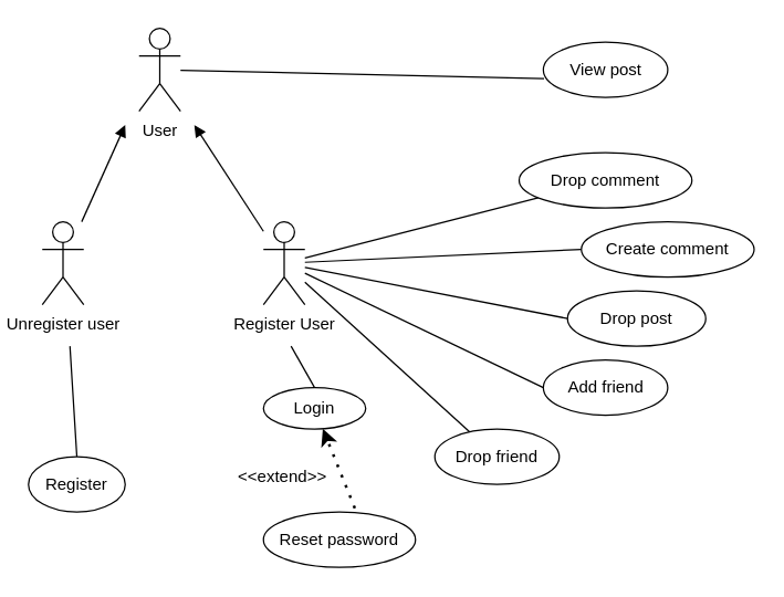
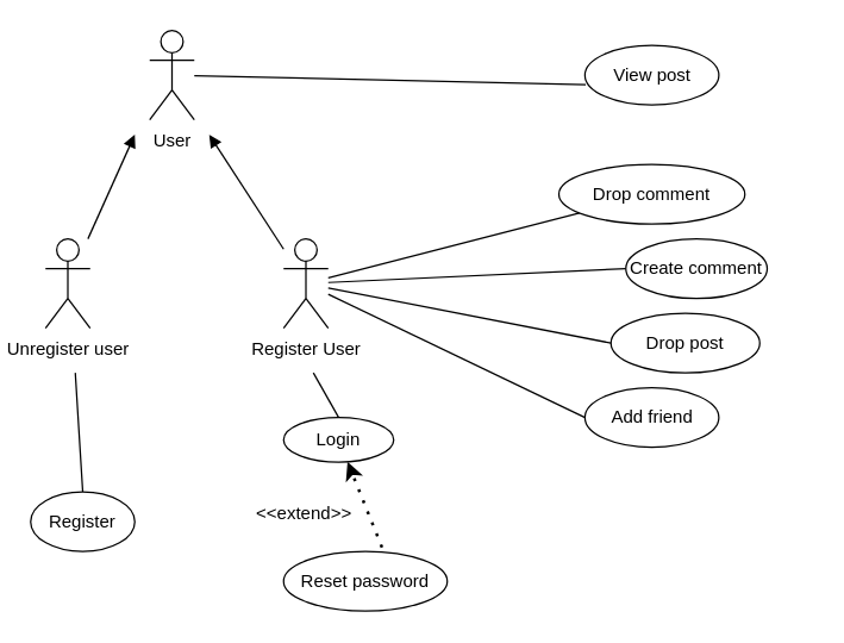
- <mxCell id="23" value="Create comment" style="ellipse;whiteSpace=wrap;html=1;" vertex="1" parent="1"><mxGeometry x="420" y="160" width="125" height="40" as="geometry" /></mxCell>
+ <mxCell id="23" value="Create comment" style="ellipse;whiteSpace=wrap;html=1;" vertex="1" parent="1"><mxGeometry x="420" y="160" width="95" height="40" as="geometry" /></mxCell>
- <mxCell id="8" style="rounded=0;orthogonalLoop=1;jettySize=auto;html=1;endArrow=none;endFill=0;" edge="1" parent="1" source="12" target="19"><mxGeometry relative="1" as="geometry" /></mxCell>
- <mxCell id="19" value="Drop friend" style="ellipse;whiteSpace=wrap;html=1;" vertex="1" parent="1"><mxGeometry x="314" y="310" width="90" height="40" as="geometry" /></mxCell>
